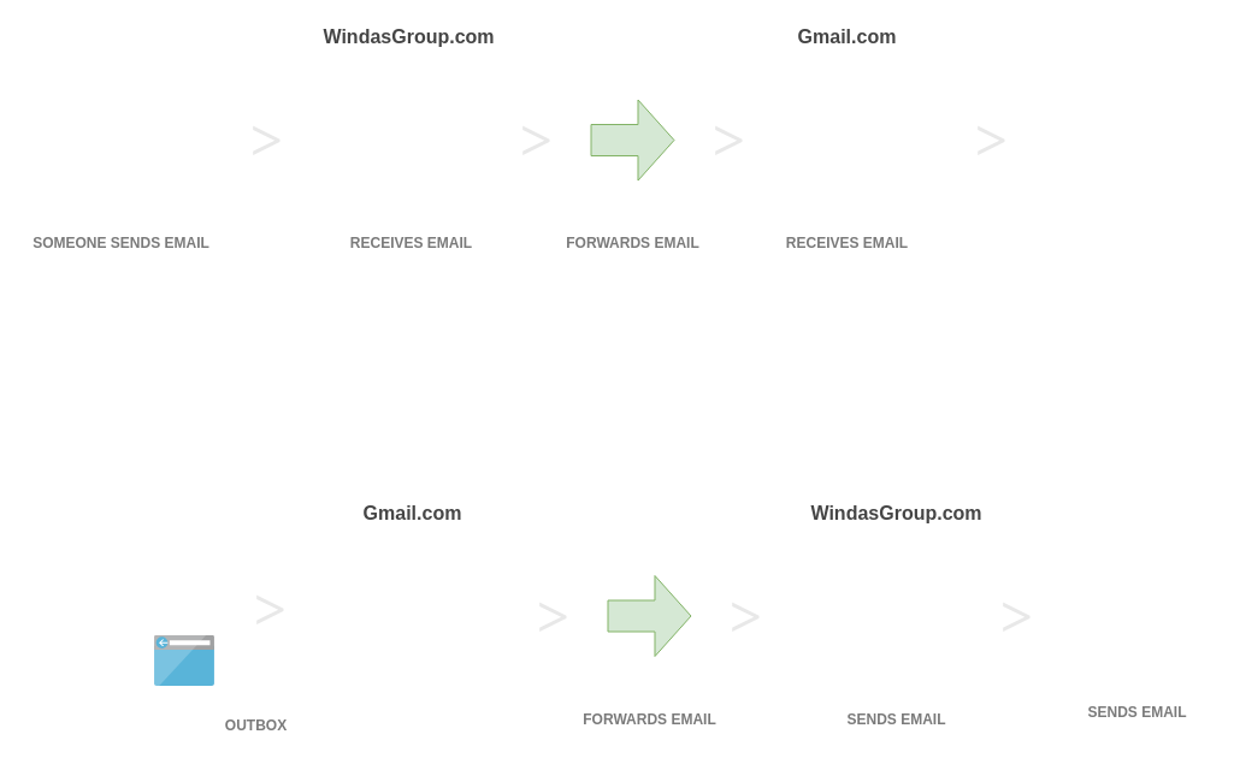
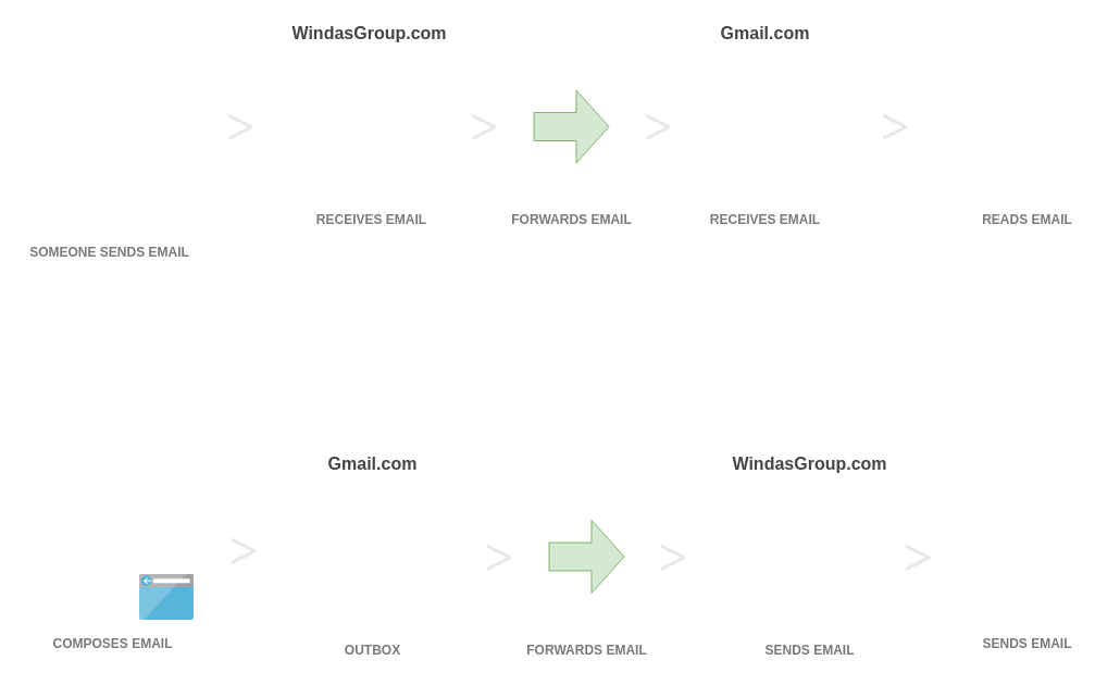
- <mxCell id="9" value="&lt;font color=&quot;#7a7a7a&quot;&gt;&lt;b&gt;SOMEONE SENDS EMAIL&lt;/b&gt;&lt;/font&gt;" style="text;html=1;resizable=0;autosize=1;align=center;verticalAlign=middle;points=[];fillColor=none;strokeColor=none;rounded=0;" vertex="1" parent="1"><mxGeometry x="20" y="192" width="160" height="20" as="geometry" /></mxCell>
+ <mxCell id="9" value="&lt;font color=&quot;#7a7a7a&quot;&gt;&lt;b&gt;SOMEONE SENDS EMAIL&lt;/b&gt;&lt;/font&gt;" style="text;html=1;resizable=0;autosize=1;align=center;verticalAlign=middle;points=[];fillColor=none;strokeColor=none;rounded=0;" vertex="1" parent="1"><mxGeometry x="20" y="222" width="160" height="20" as="geometry" /></mxCell>
+ <mxCell id="12" value="&lt;font color=&quot;#7a7a7a&quot;&gt;&lt;b&gt;READS EMAIL&lt;br&gt;&lt;/b&gt;&lt;/font&gt;" style="text;html=1;resizable=0;autosize=1;align=center;verticalAlign=middle;points=[];fillColor=none;strokeColor=none;rounded=0;" vertex="1" parent="1"><mxGeometry x="894" y="192" width="100" height="20" as="geometry" /></mxCell>
+ <mxCell id="16" value="&lt;font color=&quot;#7a7a7a&quot;&gt;&lt;b&gt;COMPOSES EMAIL&lt;/b&gt;&lt;/font&gt;" style="text;html=1;resizable=0;autosize=1;align=center;verticalAlign=middle;points=[];fillColor=none;strokeColor=none;rounded=0;" vertex="1" parent="1"><mxGeometry x="38" y="582" width="130" height="20" as="geometry" /></mxCell>
- <mxCell id="26" value="&lt;font color=&quot;#7a7a7a&quot;&gt;&lt;b&gt;OUTBOX&lt;br&gt;&lt;/b&gt;&lt;/font&gt;" style="text;html=1;resizable=0;autosize=1;align=center;verticalAlign=middle;points=[];fillColor=none;strokeColor=none;rounded=0;" vertex="1" parent="1"><mxGeometry x="176.5" y="592.5" width="70" height="20" as="geometry" /></mxCell>
+ <mxCell id="26" value="&lt;font color=&quot;#7a7a7a&quot;&gt;&lt;b&gt;OUTBOX&lt;br&gt;&lt;/b&gt;&lt;/font&gt;" style="text;html=1;resizable=0;autosize=1;align=center;verticalAlign=middle;points=[];fillColor=none;strokeColor=none;rounded=0;" vertex="1" parent="1"><mxGeometry x="306.5" y="587.5" width="70" height="20" as="geometry" /></mxCell>
